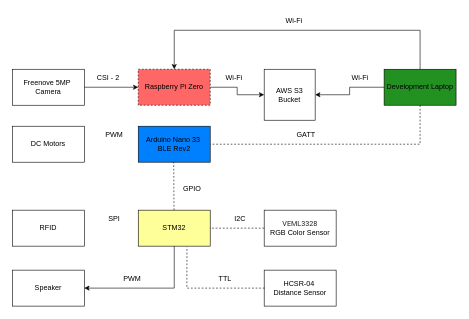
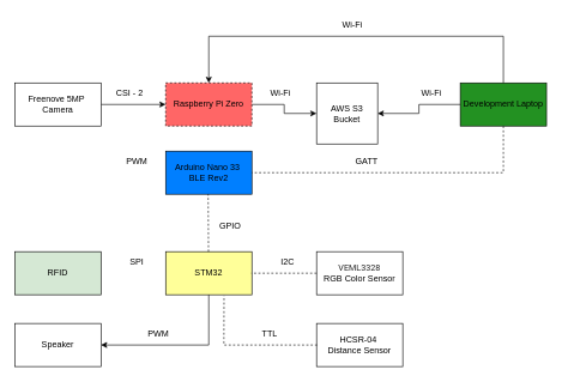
- <mxCell id="28" value="DC Motors" style="rounded=0;whiteSpace=wrap;html=1;" vertex="1" parent="1"><mxGeometry x="20" y="210" width="120" height="60" as="geometry" /></mxCell>
- <mxCell id="11" value="RFID" style="rounded=0;whiteSpace=wrap;html=1;" parent="1" vertex="1"><mxGeometry x="20" y="350" width="120" height="60" as="geometry" /></mxCell>
+ <mxCell id="11" value="RFID" style="rounded=0;whiteSpace=wrap;html=1;fillColor=#d5e8d4;" parent="1" vertex="1"><mxGeometry x="20" y="350" width="120" height="60" as="geometry" /></mxCell>
